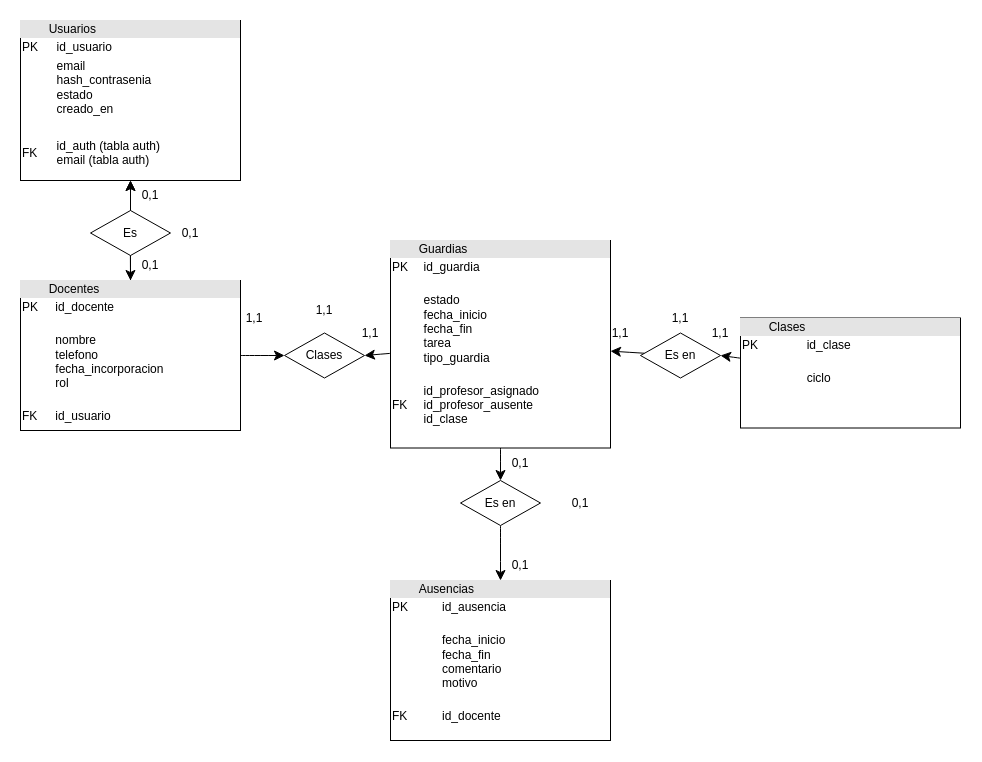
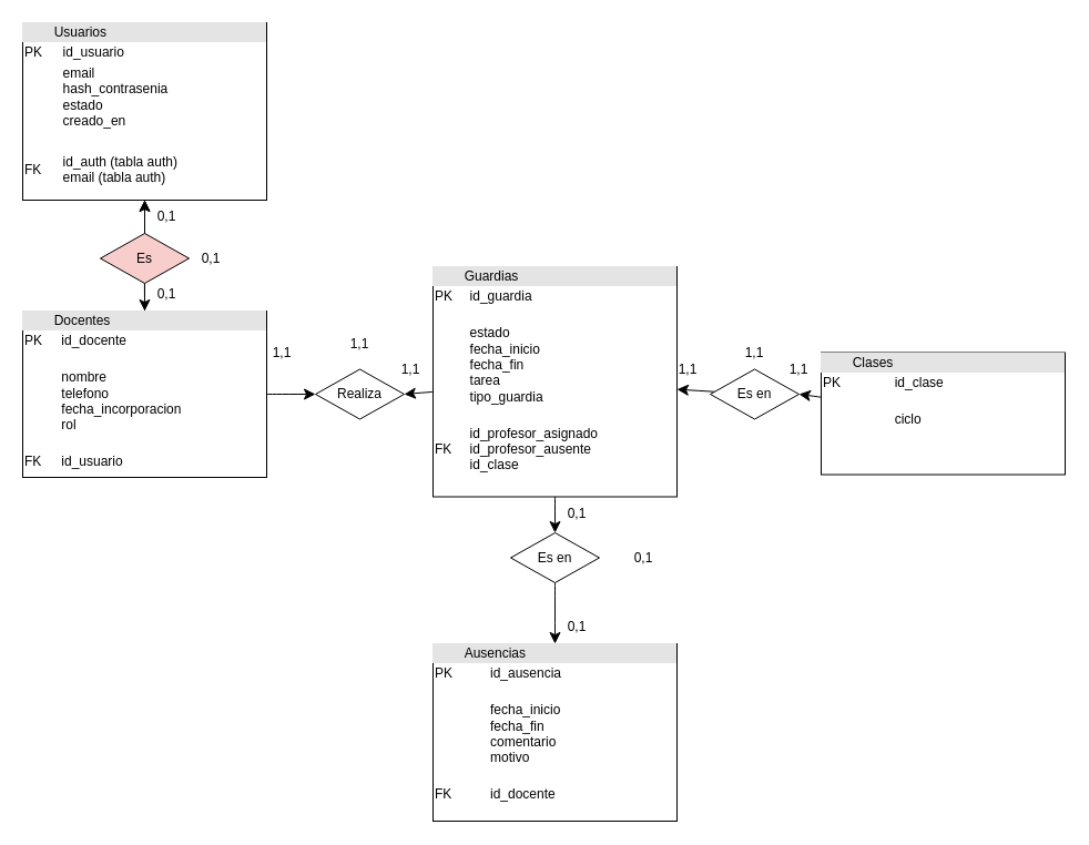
- <mxCell id="14" value="Es" style="rhombus;whiteSpace=wrap;html=1;" vertex="1" parent="1"><mxGeometry x="90" y="210" width="80" height="45" as="geometry" /></mxCell>
+ <mxCell id="14" value="Es" style="rhombus;whiteSpace=wrap;html=1;fillColor=#f8cecc;" vertex="1" parent="1"><mxGeometry x="90" y="210" width="80" height="45" as="geometry" /></mxCell>
- <mxCell id="20" value="Clases" style="rhombus;whiteSpace=wrap;html=1;" vertex="1" parent="1"><mxGeometry x="284" y="332.5" width="80" height="45" as="geometry" /></mxCell>
+ <mxCell id="20" value="Realiza" style="rhombus;whiteSpace=wrap;html=1;" vertex="1" parent="1"><mxGeometry x="284" y="332.5" width="80" height="45" as="geometry" /></mxCell>
